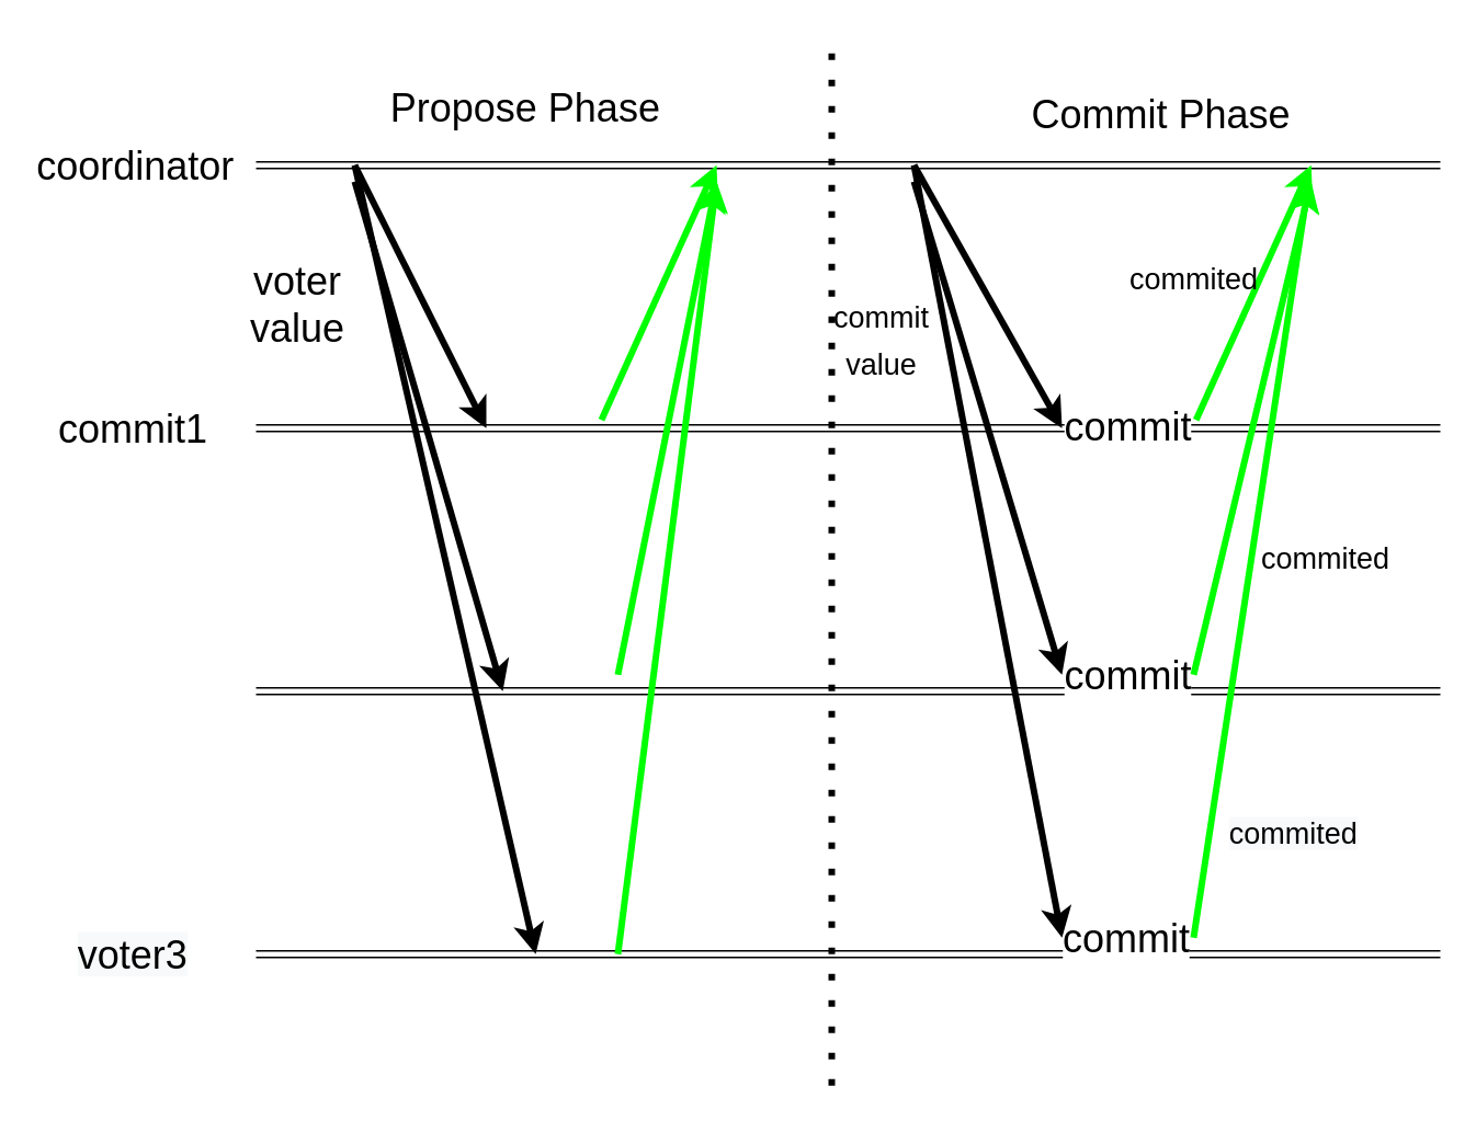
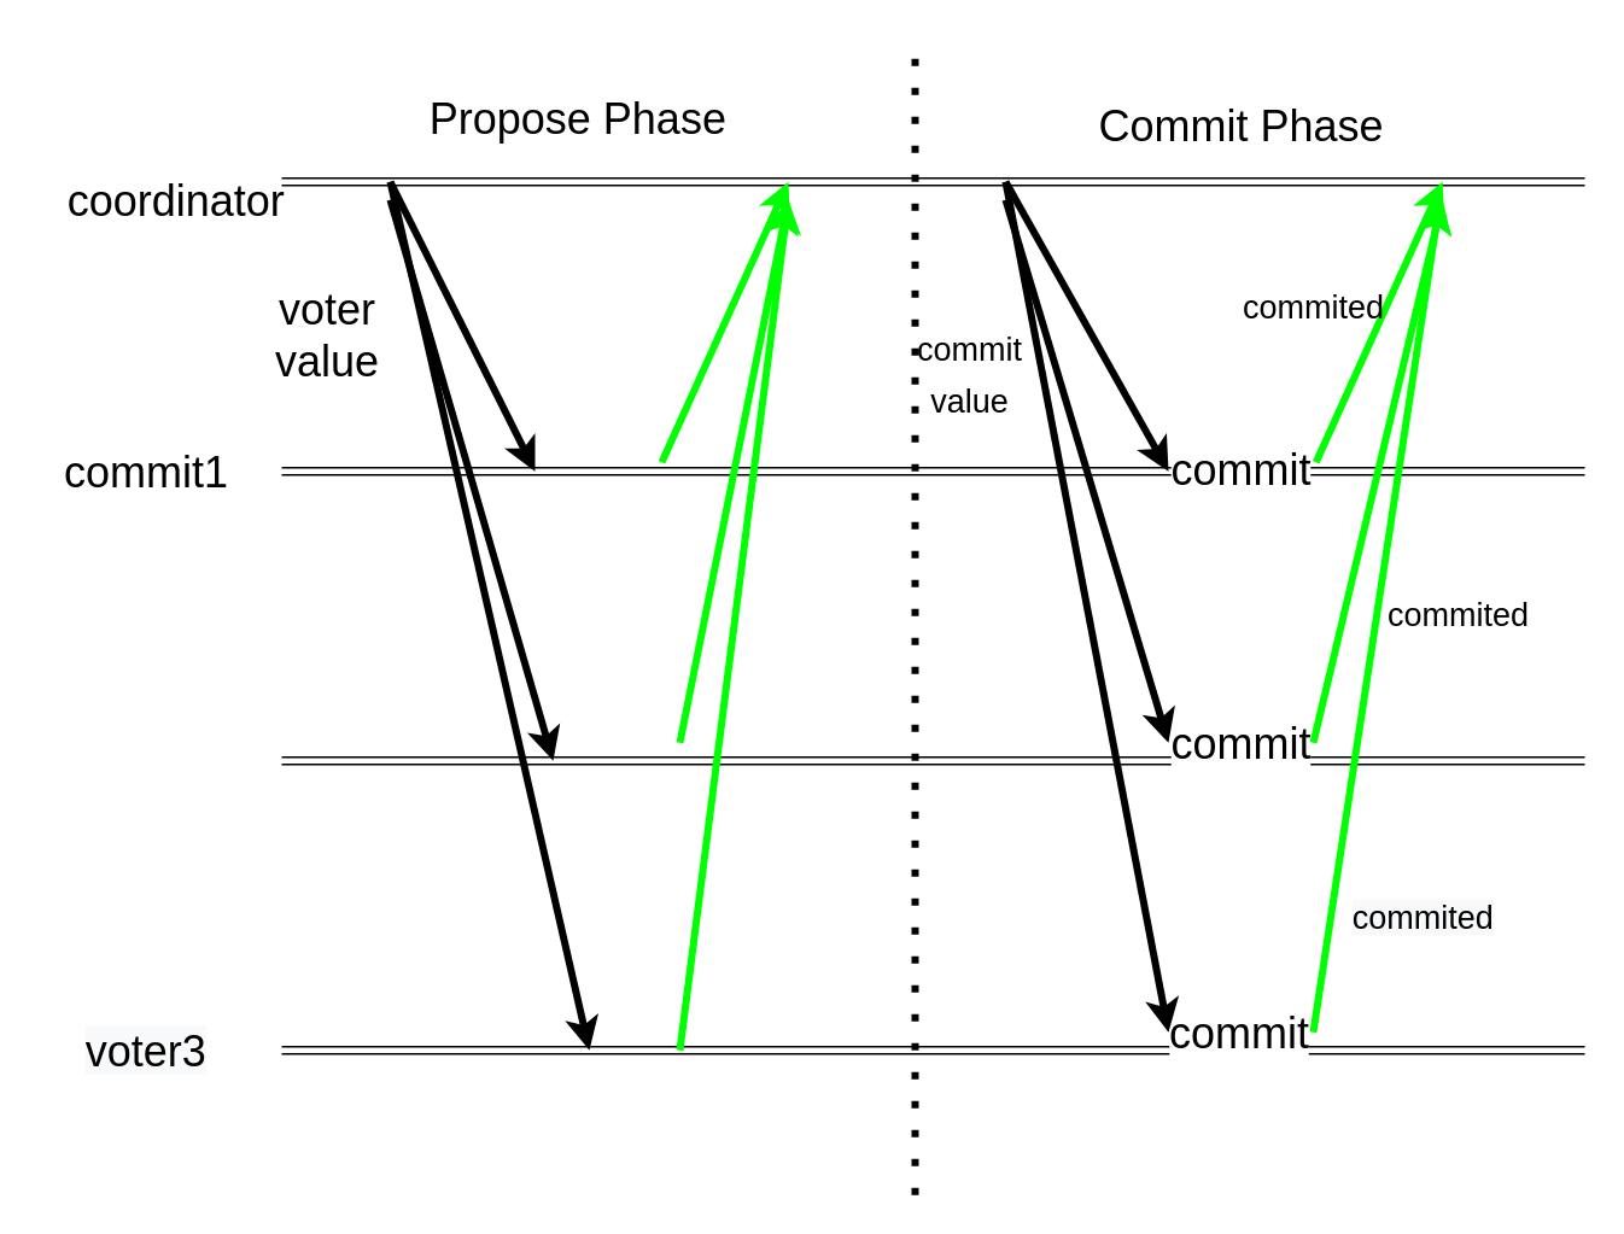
- <mxCell id="11" value="&lt;span style=&quot;text-align: left;&quot;&gt;&lt;font style=&quot;font-size: 24px;&quot;&gt;Commit Phase&lt;/font&gt;&lt;/span&gt;" style="text;html=1;align=center;verticalAlign=middle;resizable=0;points=[];autosize=1;strokeColor=none;fillColor=none;" vertex="1" parent="1"><mxGeometry x="615" y="50" width="180" height="40" as="geometry" /></mxCell>
+ <mxCell id="11" value="&lt;span style=&quot;text-align: left;&quot;&gt;&lt;font style=&quot;font-size: 24px;&quot;&gt;Commit Phase&lt;/font&gt;&lt;/span&gt;" style="text;html=1;align=center;verticalAlign=middle;resizable=0;points=[];autosize=1;strokeColor=none;fillColor=none;" vertex="1" parent="1"><mxGeometry x="595" y="50" width="180" height="40" as="geometry" /></mxCell>
- <mxCell id="31" value="&lt;font style=&quot;font-size: 24px;&quot;&gt;coordinator&lt;/font&gt;" style="text;whiteSpace=wrap;html=1;fontSize=18;" vertex="1" parent="1"><mxGeometry x="20" y="80" width="120" height="50" as="geometry" /></mxCell>
+ <mxCell id="31" value="&lt;font style=&quot;font-size: 24px;&quot;&gt;coordinator&lt;/font&gt;" style="text;whiteSpace=wrap;html=1;fontSize=18;" vertex="1" parent="1"><mxGeometry x="35" y="90" width="120" height="50" as="geometry" /></mxCell>
